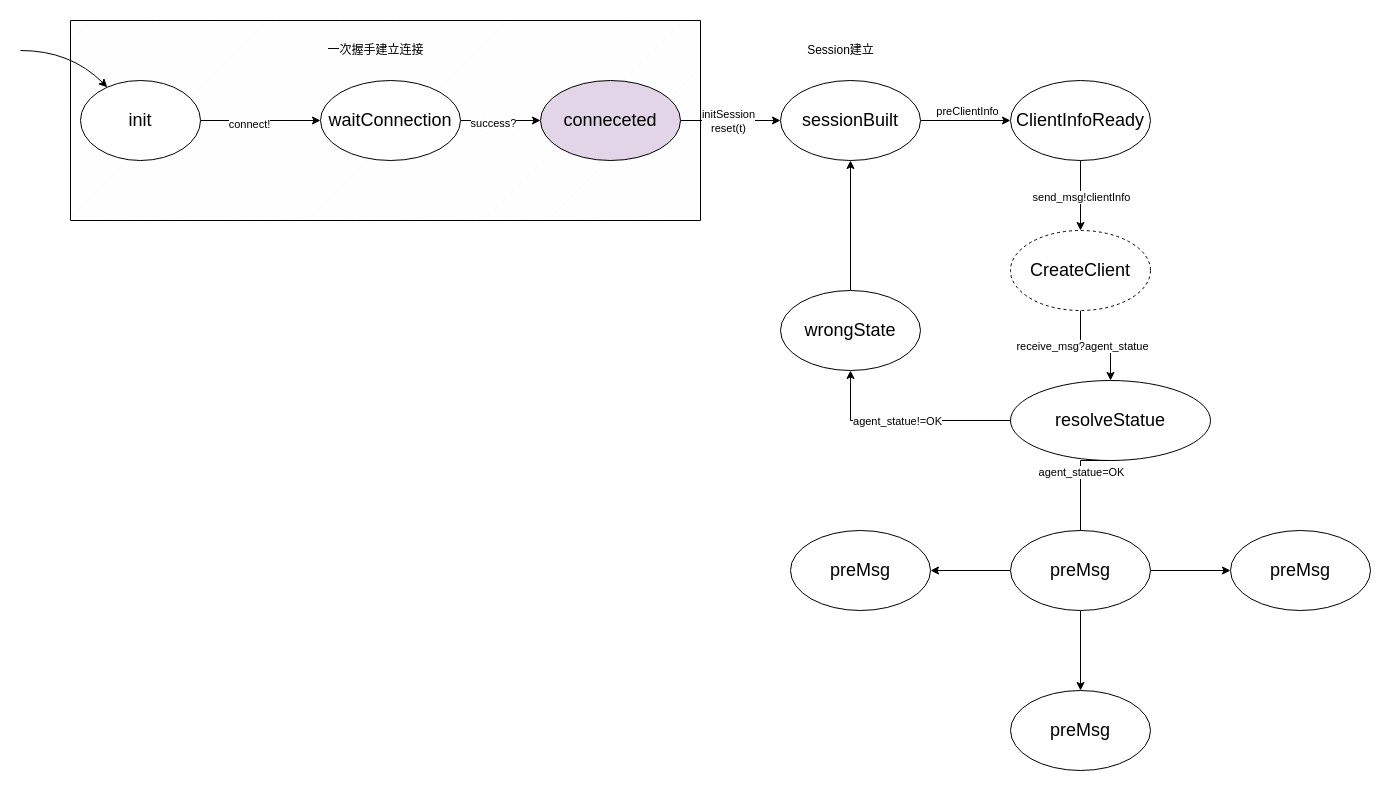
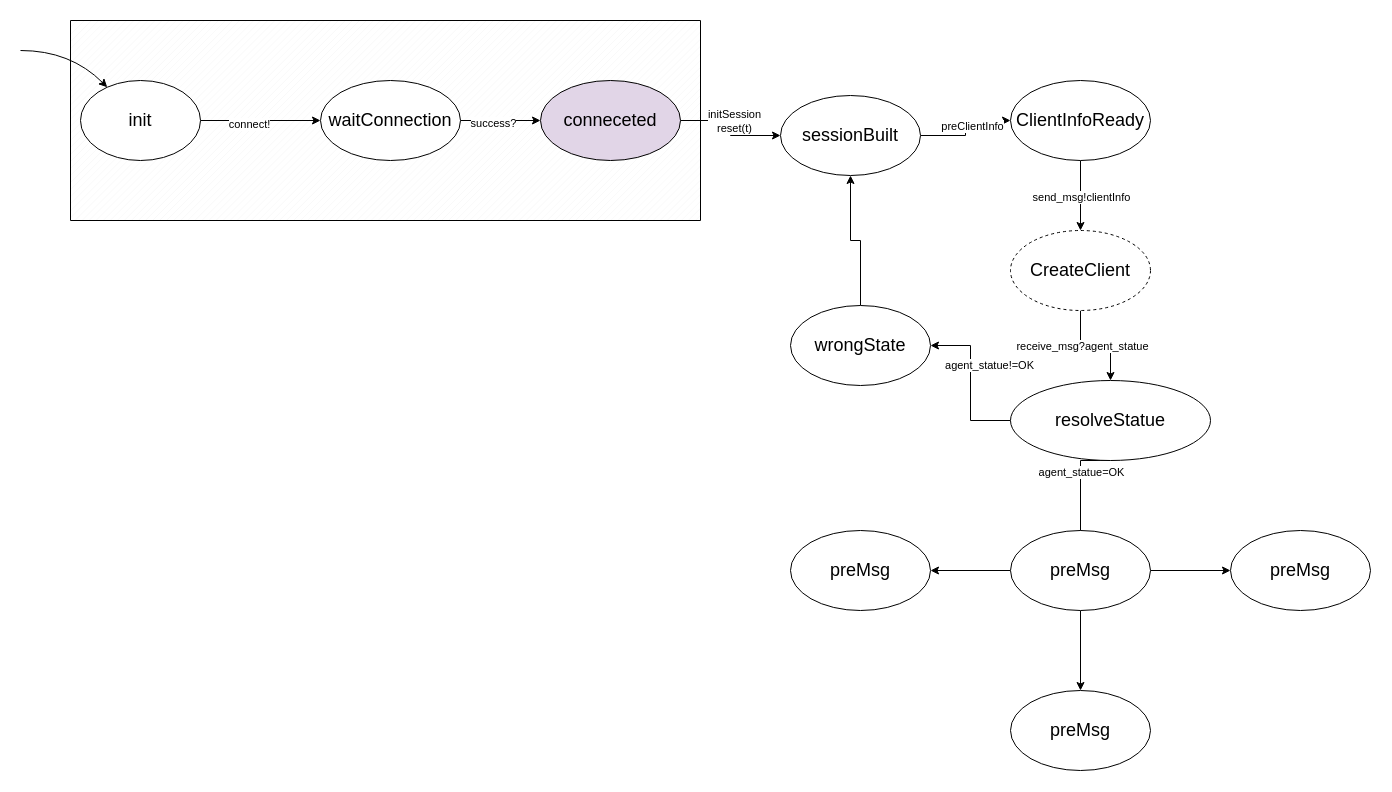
- <mxCell id="34" value="一次握手建立连接" style="text;html=1;align=center;verticalAlign=middle;resizable=0;points=[];autosize=1;strokeColor=none;fillColor=none;" vertex="1" parent="1"><mxGeometry x="320" y="40" width="110" height="20" as="geometry" /></mxCell>
- <mxCell id="13" value="Session建立" style="text;html=1;align=center;verticalAlign=middle;resizable=0;points=[];autosize=1;strokeColor=none;fillColor=none;" vertex="1" parent="1"><mxGeometry x="800" y="40" width="80" height="20" as="geometry" /></mxCell>
- <mxCell id="18" value="&lt;font style=&quot;font-size: 18px&quot;&gt;sessionBuilt&lt;/font&gt;" style="ellipse;whiteSpace=wrap;html=1;" vertex="1" parent="1"><mxGeometry x="780" y="80" width="140" height="80" as="geometry" /></mxCell>
+ <mxCell id="18" value="&lt;font style=&quot;font-size: 18px&quot;&gt;sessionBuilt&lt;/font&gt;" style="ellipse;whiteSpace=wrap;html=1;" vertex="1" parent="1"><mxGeometry x="780" y="95" width="140" height="80" as="geometry" /></mxCell>
- <mxCell id="29" value="&lt;font style=&quot;font-size: 18px&quot;&gt;wrongState&lt;/font&gt;" style="ellipse;whiteSpace=wrap;html=1;" vertex="1" parent="1"><mxGeometry x="780" y="290" width="140" height="80" as="geometry" /></mxCell>
+ <mxCell id="29" value="&lt;font style=&quot;font-size: 18px&quot;&gt;wrongState&lt;/font&gt;" style="ellipse;whiteSpace=wrap;html=1;" vertex="1" parent="1"><mxGeometry x="790" y="305" width="140" height="80" as="geometry" /></mxCell>
